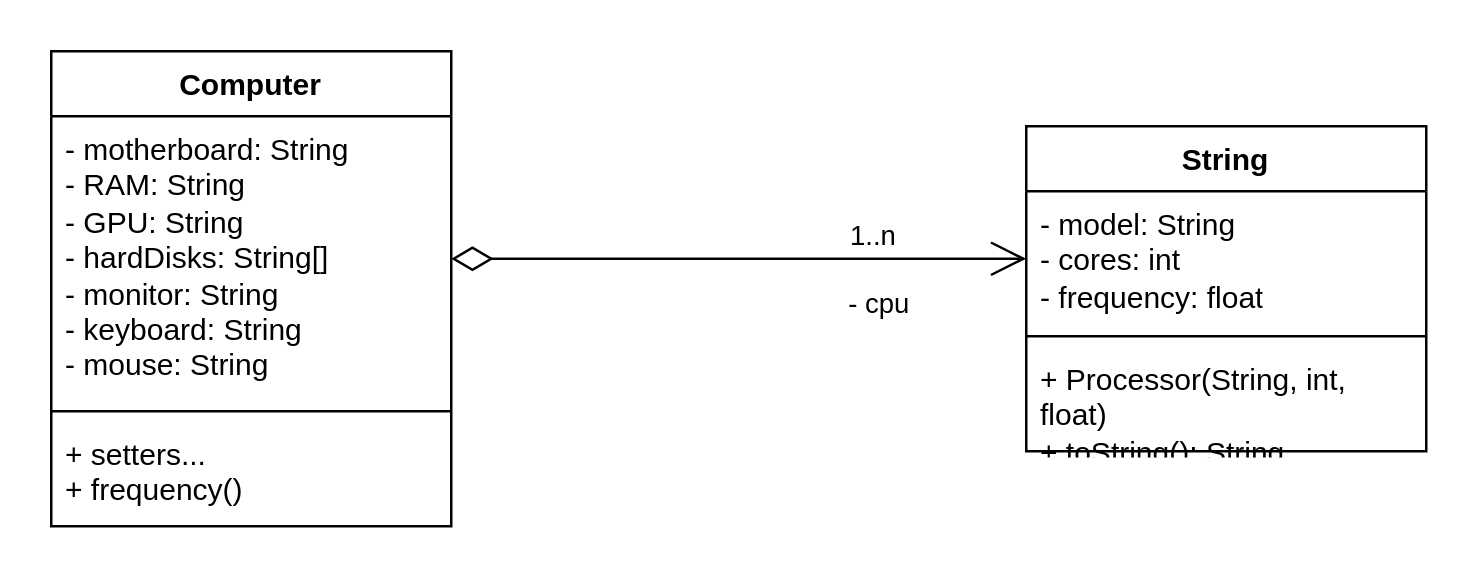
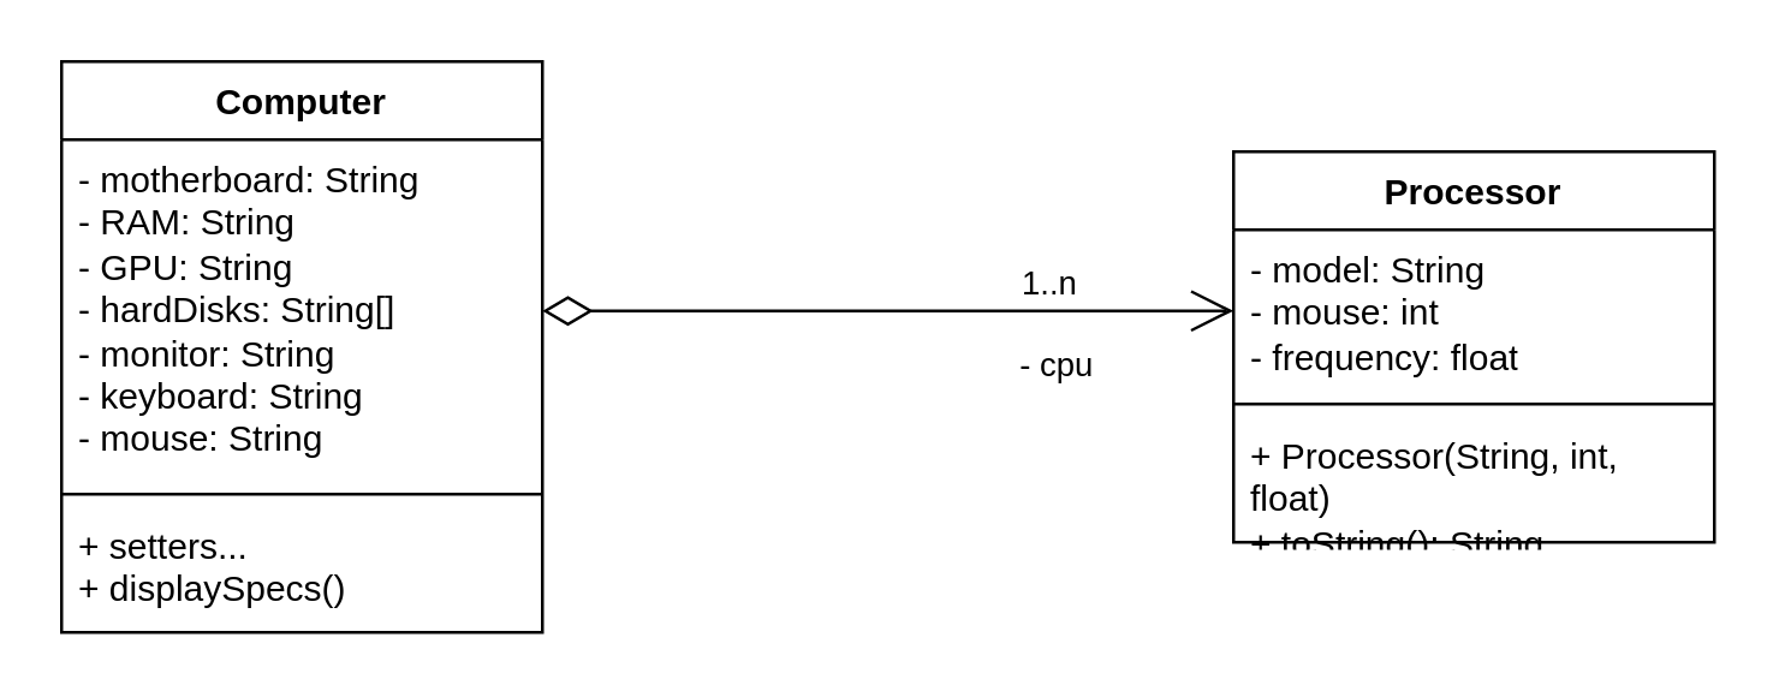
- <mxCell id="2" value="String" style="swimlane;fontStyle=1;align=center;verticalAlign=top;childLayout=stackLayout;horizontal=1;startSize=26;horizontalStack=0;resizeParent=1;resizeParentMax=0;resizeLast=0;collapsible=1;marginBottom=0;whiteSpace=wrap;html=1;" vertex="1" parent="1"><mxGeometry x="410" y="50" width="160" height="130" as="geometry" /></mxCell>
+ <mxCell id="2" value="Processor" style="swimlane;fontStyle=1;align=center;verticalAlign=top;childLayout=stackLayout;horizontal=1;startSize=26;horizontalStack=0;resizeParent=1;resizeParentMax=0;resizeLast=0;collapsible=1;marginBottom=0;whiteSpace=wrap;html=1;" vertex="1" parent="1"><mxGeometry x="410" y="50" width="160" height="130" as="geometry" /></mxCell>
- <mxCell id="3" value="&lt;div&gt;- model: String&lt;br&gt;&lt;/div&gt;&lt;div&gt;- cores: int&lt;/div&gt;&lt;div&gt;- frequency: float&lt;br&gt;&lt;/div&gt;" style="text;strokeColor=none;fillColor=none;align=left;verticalAlign=top;spacingLeft=4;spacingRight=4;overflow=hidden;rotatable=0;points=[[0,0.5],[1,0.5]];portConstraint=eastwest;whiteSpace=wrap;html=1;" vertex="1" parent="2"><mxGeometry y="26" width="160" height="54" as="geometry" /></mxCell>
+ <mxCell id="3" value="&lt;div&gt;- model: String&lt;br&gt;&lt;/div&gt;&lt;div&gt;- mouse: int&lt;/div&gt;&lt;div&gt;- frequency: float&lt;br&gt;&lt;/div&gt;" style="text;strokeColor=none;fillColor=none;align=left;verticalAlign=top;spacingLeft=4;spacingRight=4;overflow=hidden;rotatable=0;points=[[0,0.5],[1,0.5]];portConstraint=eastwest;whiteSpace=wrap;html=1;" vertex="1" parent="2"><mxGeometry y="26" width="160" height="54" as="geometry" /></mxCell>
- <mxCell id="9" value="&lt;div&gt;+ setters...&lt;br&gt;&lt;/div&gt;&lt;div&gt;+ frequency()&lt;br&gt;&lt;/div&gt;" style="text;strokeColor=none;fillColor=none;align=left;verticalAlign=top;spacingLeft=4;spacingRight=4;overflow=hidden;rotatable=0;points=[[0,0.5],[1,0.5]];portConstraint=eastwest;whiteSpace=wrap;html=1;" vertex="1" parent="6"><mxGeometry y="148" width="160" height="42" as="geometry" /></mxCell>
+ <mxCell id="9" value="&lt;div&gt;+ setters...&lt;br&gt;&lt;/div&gt;&lt;div&gt;+ displaySpecs()&lt;br&gt;&lt;/div&gt;" style="text;strokeColor=none;fillColor=none;align=left;verticalAlign=top;spacingLeft=4;spacingRight=4;overflow=hidden;rotatable=0;points=[[0,0.5],[1,0.5]];portConstraint=eastwest;whiteSpace=wrap;html=1;" vertex="1" parent="6"><mxGeometry y="148" width="160" height="42" as="geometry" /></mxCell>
